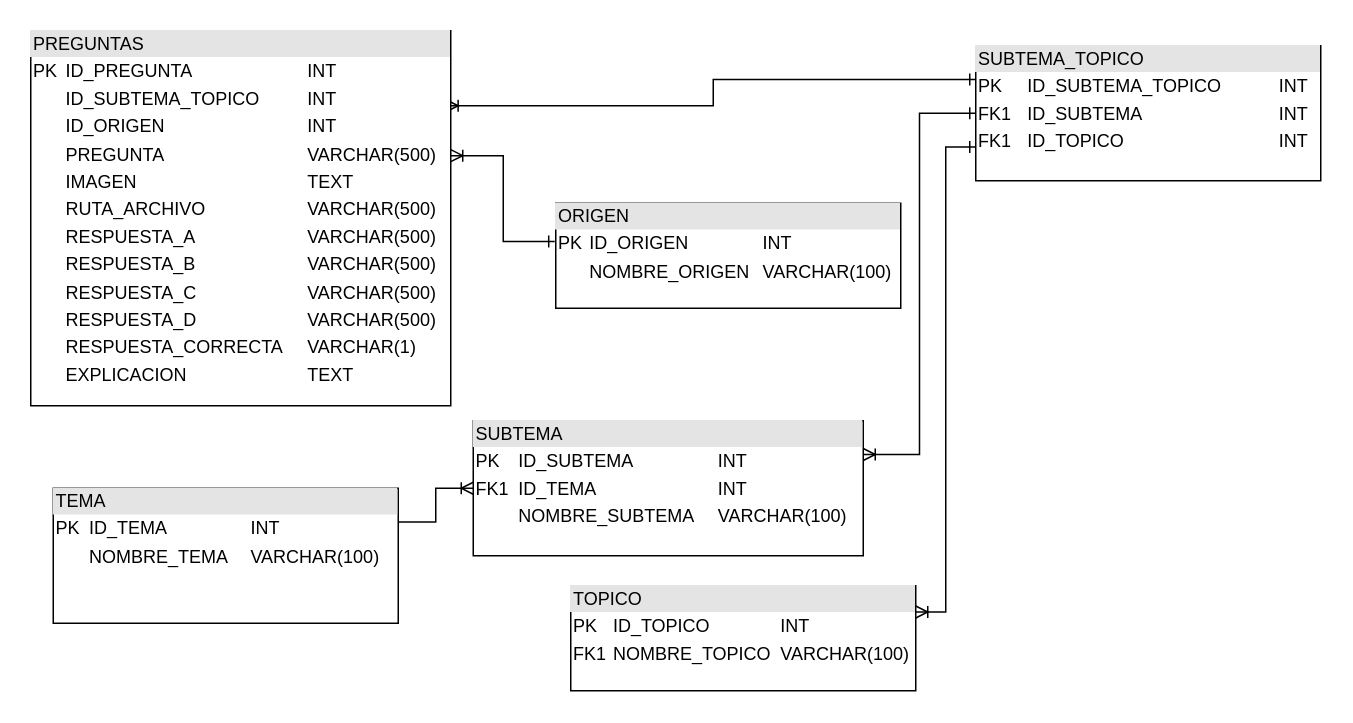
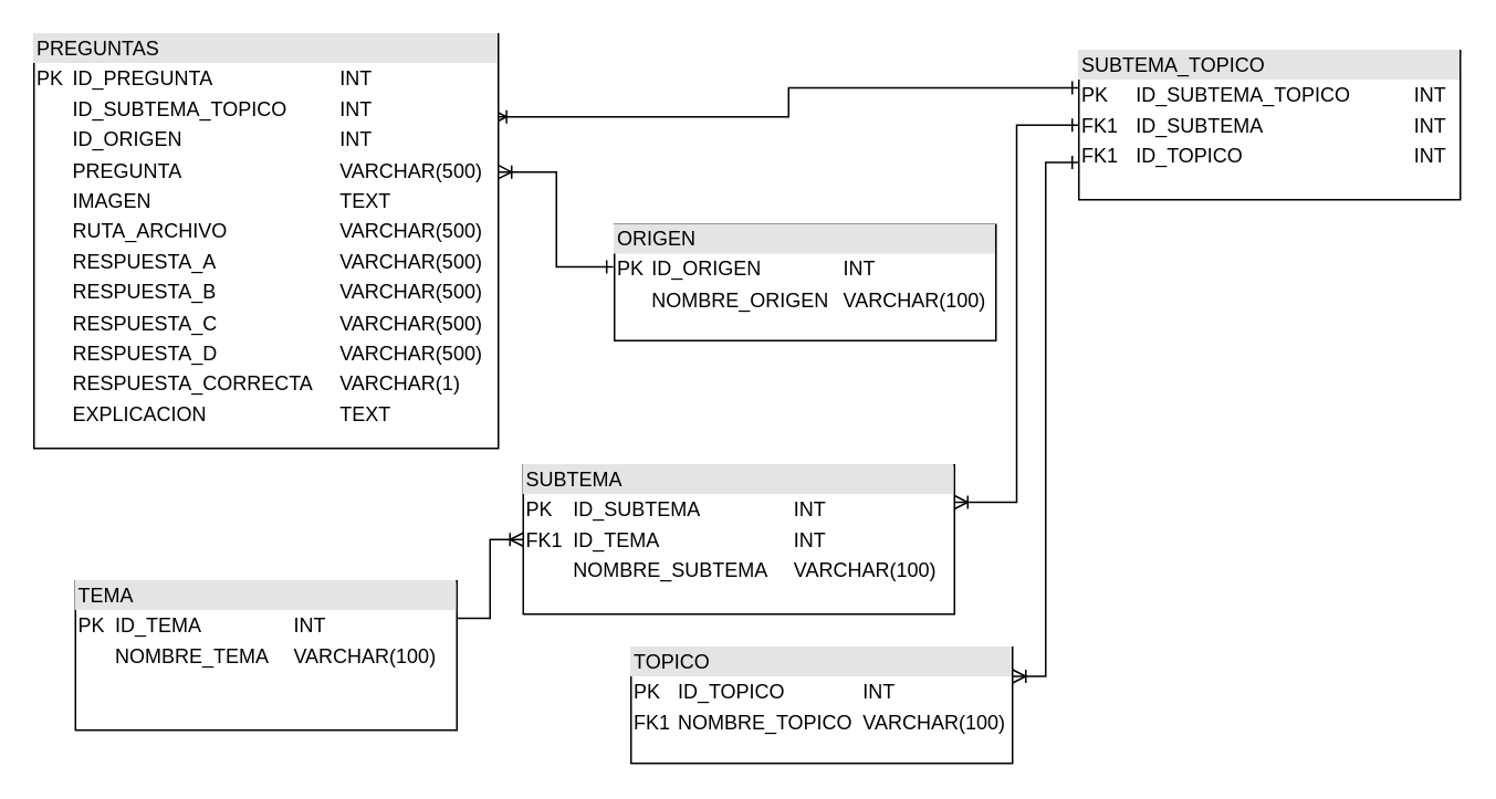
- <mxCell id="3" value="&lt;div style=&quot;box-sizing: border-box; width: 100%; background: rgb(228, 228, 228); padding: 2px;&quot;&gt;TEMA&lt;/div&gt;&lt;table style=&quot;width:100%;font-size:1em;&quot; cellpadding=&quot;2&quot; cellspacing=&quot;0&quot;&gt;&lt;tbody&gt;&lt;tr&gt;&lt;td&gt;PK&lt;/td&gt;&lt;td&gt;ID_TEMA&lt;/td&gt;&lt;td&gt;INT&lt;/td&gt;&lt;/tr&gt;&lt;tr&gt;&lt;td&gt;&lt;br&gt;&lt;/td&gt;&lt;td&gt;NOMBRE_TEMA&lt;/td&gt;&lt;td&gt;VARCHAR(100)&lt;/td&gt;&lt;/tr&gt;&lt;/tbody&gt;&lt;/table&gt;" style="verticalAlign=top;align=left;overflow=fill;html=1;whiteSpace=wrap;" parent="1" vertex="1"><mxGeometry x="35" y="325" width="230" height="90" as="geometry" /></mxCell>
+ <mxCell id="3" value="&lt;div style=&quot;box-sizing: border-box; width: 100%; background: rgb(228, 228, 228); padding: 2px;&quot;&gt;TEMA&lt;/div&gt;&lt;table style=&quot;width:100%;font-size:1em;&quot; cellpadding=&quot;2&quot; cellspacing=&quot;0&quot;&gt;&lt;tbody&gt;&lt;tr&gt;&lt;td&gt;PK&lt;/td&gt;&lt;td&gt;ID_TEMA&lt;/td&gt;&lt;td&gt;INT&lt;/td&gt;&lt;/tr&gt;&lt;tr&gt;&lt;td&gt;&lt;br&gt;&lt;/td&gt;&lt;td&gt;NOMBRE_TEMA&lt;/td&gt;&lt;td&gt;VARCHAR(100)&lt;/td&gt;&lt;/tr&gt;&lt;/tbody&gt;&lt;/table&gt;" style="verticalAlign=top;align=left;overflow=fill;html=1;whiteSpace=wrap;" parent="1" vertex="1"><mxGeometry x="45" y="350" width="230" height="90" as="geometry" /></mxCell>
